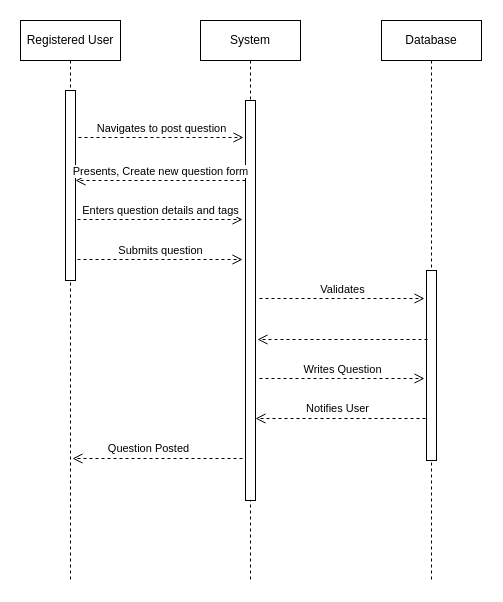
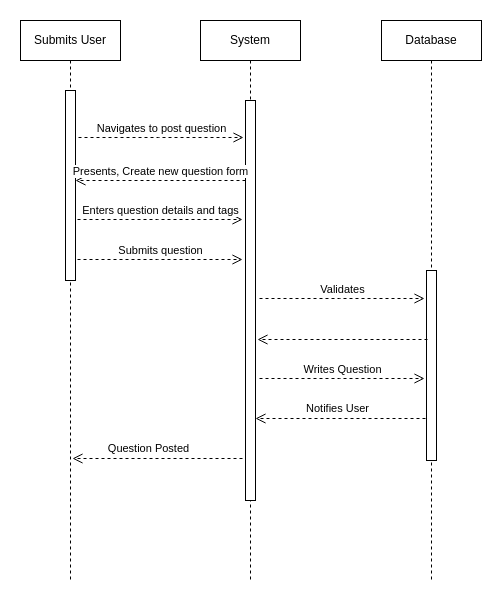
- <mxCell id="2" value="Registered User" style="shape=umlLifeline;perimeter=lifelinePerimeter;whiteSpace=wrap;html=1;container=0;dropTarget=0;collapsible=0;recursiveResize=0;outlineConnect=0;portConstraint=eastwest;newEdgeStyle={&quot;edgeStyle&quot;:&quot;elbowEdgeStyle&quot;,&quot;elbow&quot;:&quot;vertical&quot;,&quot;curved&quot;:0,&quot;rounded&quot;:0};" vertex="1" parent="1"><mxGeometry x="20" y="20" width="100" height="560" as="geometry" /></mxCell>
+ <mxCell id="2" value="Submits User" style="shape=umlLifeline;perimeter=lifelinePerimeter;whiteSpace=wrap;html=1;container=0;dropTarget=0;collapsible=0;recursiveResize=0;outlineConnect=0;portConstraint=eastwest;newEdgeStyle={&quot;edgeStyle&quot;:&quot;elbowEdgeStyle&quot;,&quot;elbow&quot;:&quot;vertical&quot;,&quot;curved&quot;:0,&quot;rounded&quot;:0};" vertex="1" parent="1"><mxGeometry x="20" y="20" width="100" height="560" as="geometry" /></mxCell>
